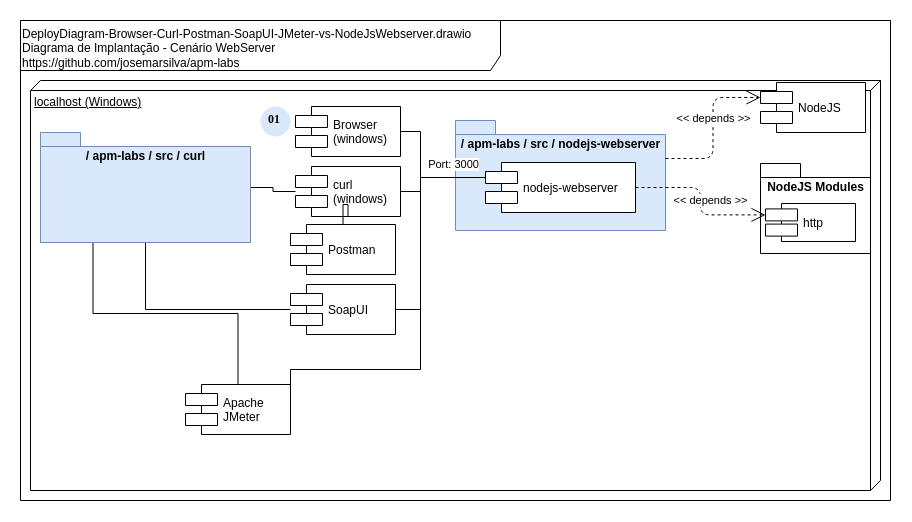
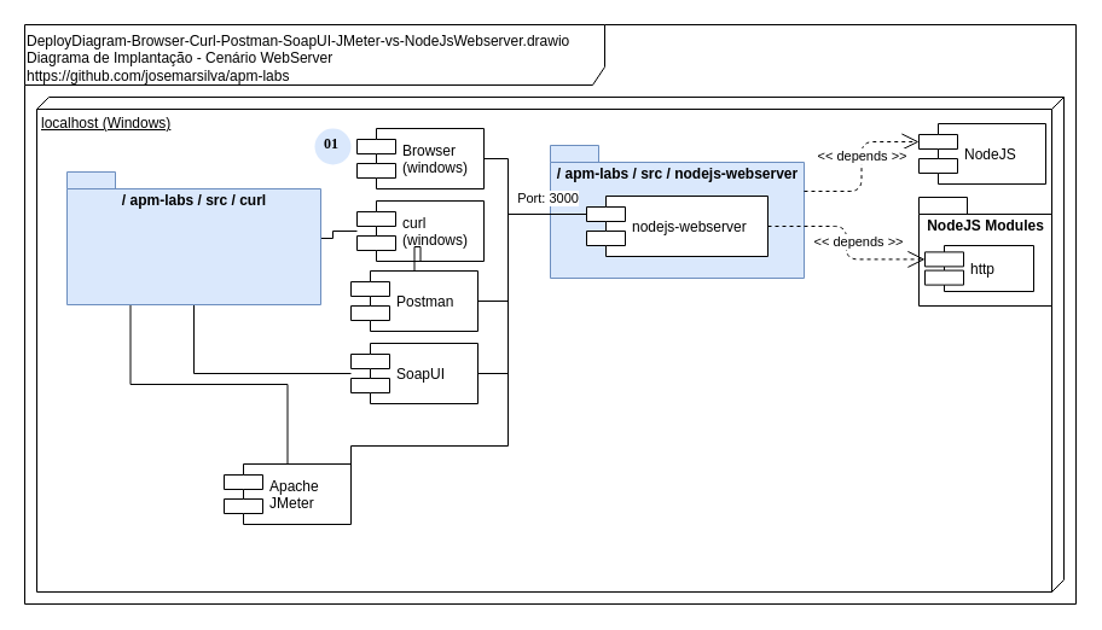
- <mxCell id="17" value="NodeJS" style="shape=component;align=left;spacingLeft=36;" parent="1" vertex="1"><mxGeometry x="760" y="82" width="105" height="50" as="geometry" /></mxCell>
+ <mxCell id="17" value="NodeJS" style="shape=component;align=left;spacingLeft=36;" parent="1" vertex="1"><mxGeometry x="760" y="102" width="105" height="50" as="geometry" /></mxCell>
- <mxCell id="27" value="/ apm-labs / src /&amp;nbsp;&lt;span style=&quot;text-align: left&quot;&gt;curl&lt;/span&gt;" style="shape=folder;fontStyle=1;spacingTop=10;tabWidth=40;tabHeight=14;tabPosition=left;html=1;verticalAlign=top;fillColor=#dae8fc;strokeColor=#6c8ebf;" parent="1" vertex="1"><mxGeometry x="40" y="132" width="210" height="110" as="geometry" /></mxCell>
+ <mxCell id="27" value="/ apm-labs / src /&amp;nbsp;&lt;span style=&quot;text-align: left&quot;&gt;curl&lt;/span&gt;" style="shape=folder;fontStyle=1;spacingTop=10;tabWidth=40;tabHeight=14;tabPosition=left;html=1;verticalAlign=top;fillColor=#dae8fc;strokeColor=#6c8ebf;" parent="1" vertex="1"><mxGeometry x="55" y="142" width="210" height="110" as="geometry" /></mxCell>
- <mxCell id="22" value="" style="endArrow=none;startArrow=none;endFill=0;startFill=0;html=1;exitX=1;exitY=0.5;exitDx=0;exitDy=0;entryX=0;entryY=0.3;entryDx=0;entryDy=0;edgeStyle=orthogonalEdgeStyle;rounded=0;" parent="1" source="5" target="12" edge="1"><mxGeometry width="160" relative="1" as="geometry"><mxPoint x="360" y="187" as="sourcePoint" /><mxPoint x="495" y="187" as="targetPoint" /><Array as="points"><mxPoint x="420" y="191" /><mxPoint x="420" y="177" /></Array></mxGeometry></mxCell>
+ <mxCell id="23" value="" style="endArrow=none;startArrow=none;endFill=0;startFill=0;html=1;exitX=1;exitY=0.5;exitDx=0;exitDy=0;entryX=0;entryY=0.3;entryDx=0;entryDy=0;edgeStyle=orthogonalEdgeStyle;rounded=0;" parent="1" source="7" target="12" edge="1"><mxGeometry width="160" relative="1" as="geometry"><mxPoint x="360" y="247" as="sourcePoint" /><mxPoint x="495" y="187" as="targetPoint" /><Array as="points"><mxPoint x="420" y="249" /><mxPoint x="420" y="177" /></Array></mxGeometry></mxCell>
